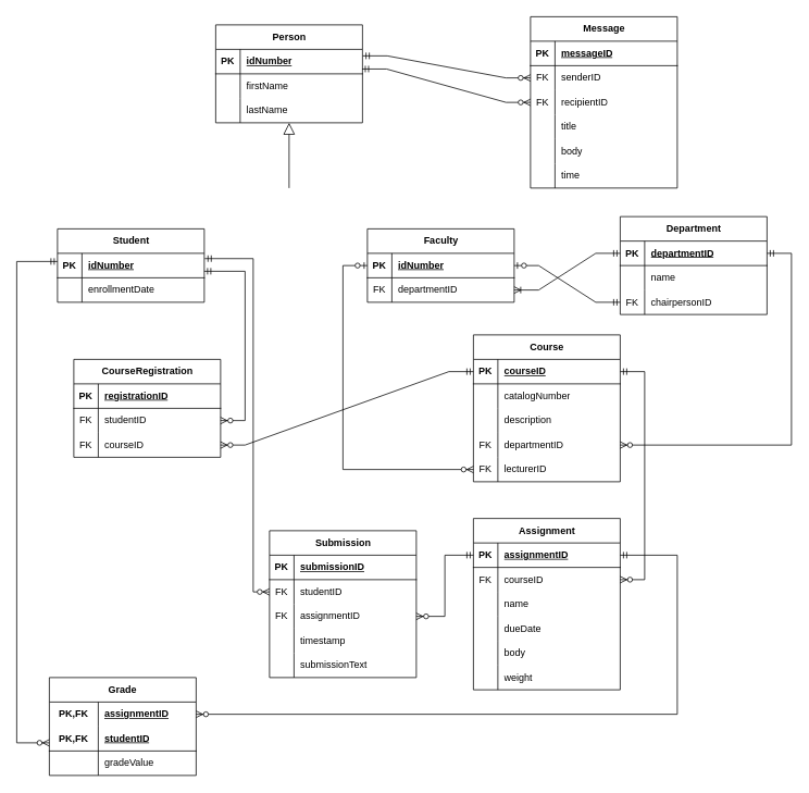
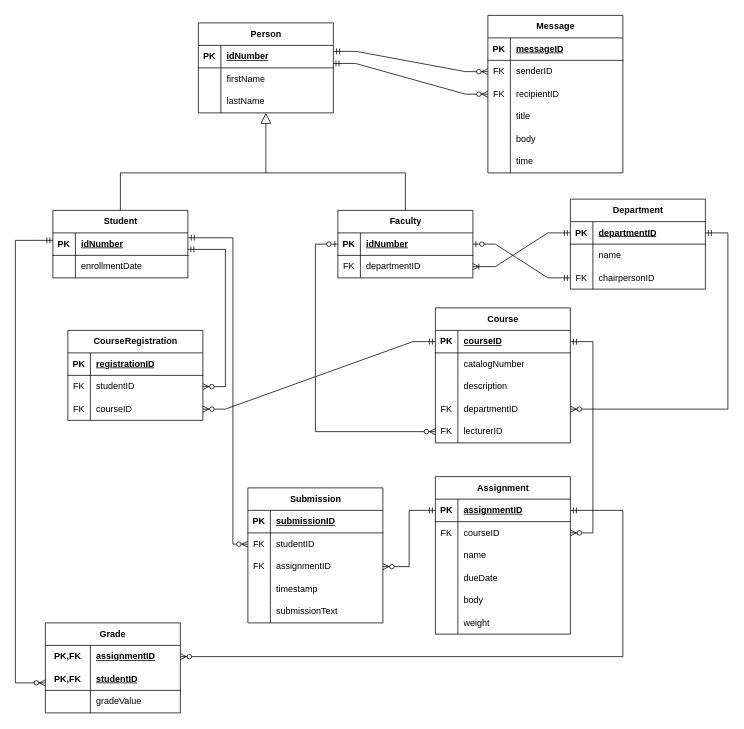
+ <mxCell id="27" value="" style="endArrow=none;html=1;rounded=0;exitX=0.5;exitY=0;exitDx=0;exitDy=0;entryX=0.5;entryY=0;entryDx=0;entryDy=0;" parent="1" source="12" target="19" edge="1"><mxGeometry width="50" height="50" relative="1" as="geometry"><mxPoint x="174" y="230" as="sourcePoint" /><mxPoint x="534" y="230" as="targetPoint" /><Array as="points"><mxPoint x="160" y="230" /><mxPoint x="540" y="230" /></Array></mxGeometry></mxCell>
